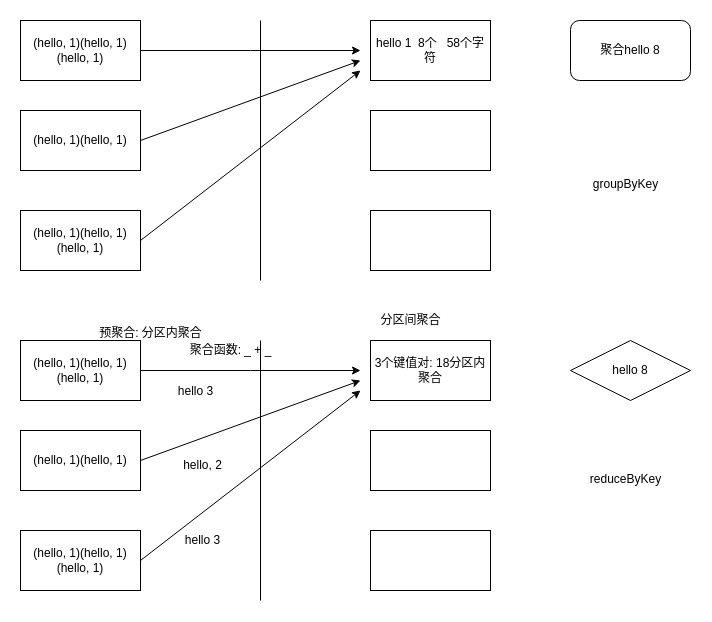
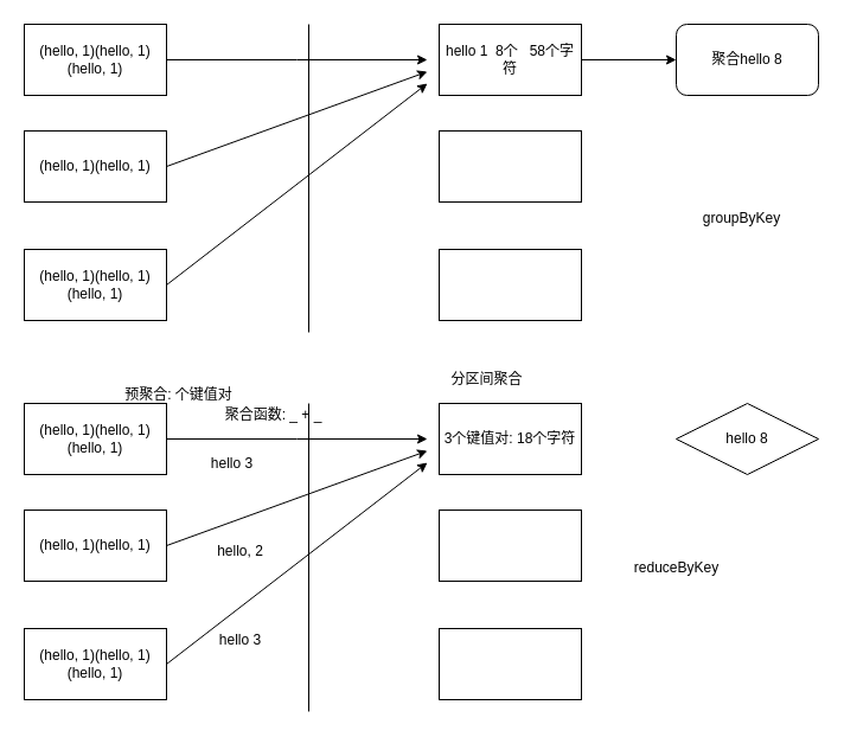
+ <mxCell id="9" value="" style="edgeStyle=orthogonalEdgeStyle;rounded=0;orthogonalLoop=1;jettySize=auto;html=1;" parent="1" source="10" target="11" edge="1"><mxGeometry relative="1" as="geometry" /></mxCell>
- <mxCell id="31" value="预聚合: 分区内聚合" style="text;html=1;align=center;verticalAlign=middle;resizable=0;points=[];autosize=1;" parent="1" vertex="1"><mxGeometry x="90" y="323" width="120" height="20" as="geometry" /></mxCell>
+ <mxCell id="31" value="预聚合: 个键值对" style="text;html=1;align=center;verticalAlign=middle;resizable=0;points=[];autosize=1;" parent="1" vertex="1"><mxGeometry x="90" y="323" width="120" height="20" as="geometry" /></mxCell>
- <mxCell id="22" value="3个键值对: 18分区内聚合" style="rounded=0;whiteSpace=wrap;html=1;" parent="1" vertex="1"><mxGeometry x="370" y="340" width="120" height="60" as="geometry" /></mxCell>
+ <mxCell id="22" value="3个键值对: 18个字符" style="rounded=0;whiteSpace=wrap;html=1;" parent="1" vertex="1"><mxGeometry x="370" y="340" width="120" height="60" as="geometry" /></mxCell>
- <mxCell id="26" value="reduceByKey" style="text;html=1;align=center;verticalAlign=middle;resizable=0;points=[];autosize=1;" parent="1" vertex="1"><mxGeometry x="580" y="469" width="90" height="20" as="geometry" /></mxCell>
+ <mxCell id="26" value="reduceByKey" style="text;html=1;align=center;verticalAlign=middle;resizable=0;points=[];autosize=1;" parent="1" vertex="1"><mxGeometry x="525" y="469" width="90" height="20" as="geometry" /></mxCell>
